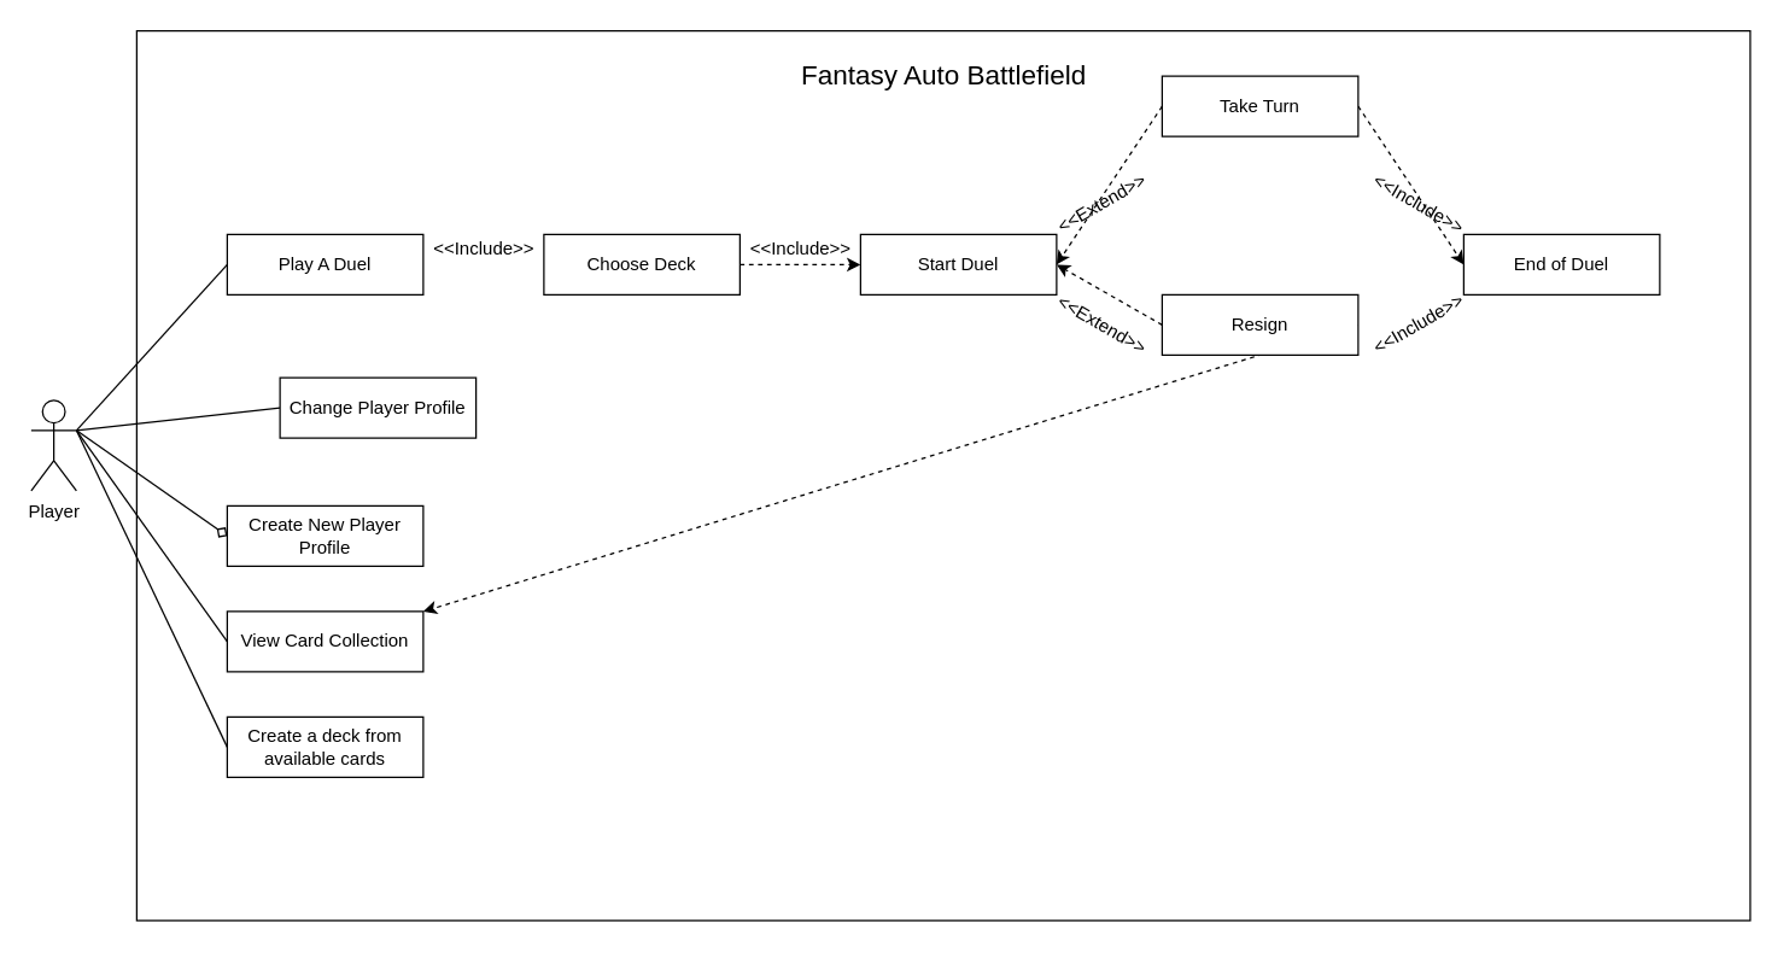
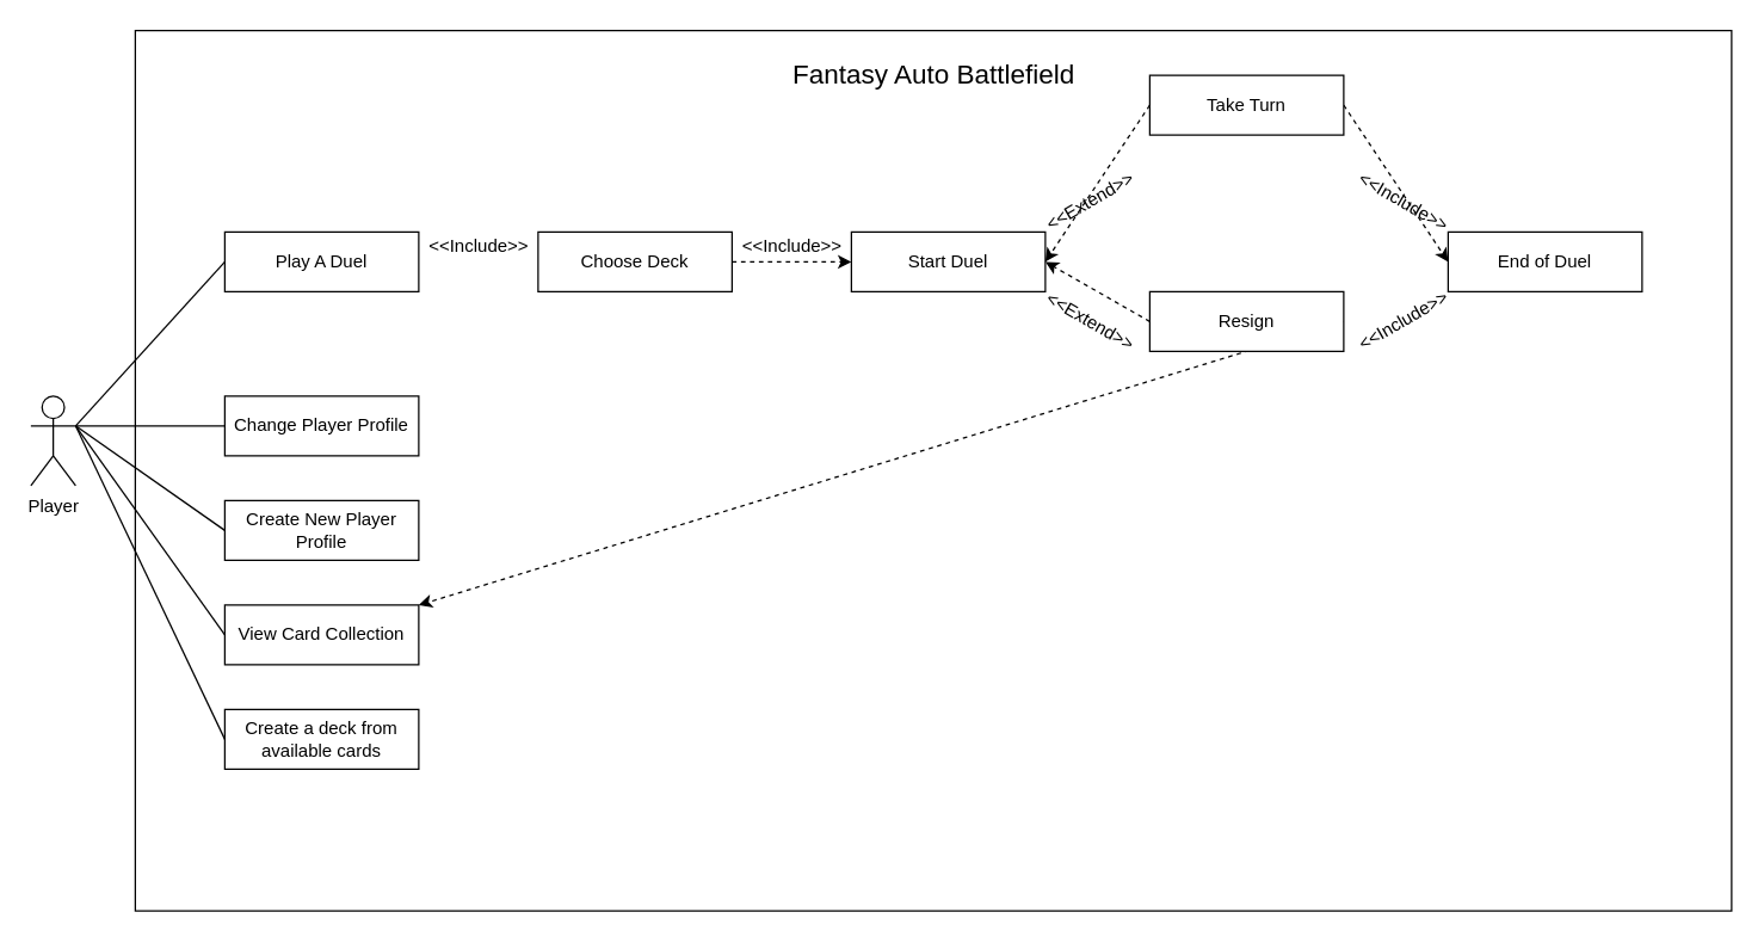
- <mxCell id="30" value="Change Player Profile" style="rounded=0;whiteSpace=wrap;html=1;" vertex="1" parent="1"><mxGeometry x="185" y="250" width="130" height="40" as="geometry" /></mxCell>
+ <mxCell id="30" value="Change Player Profile" style="rounded=0;whiteSpace=wrap;html=1;" vertex="1" parent="1"><mxGeometry x="150" y="265" width="130" height="40" as="geometry" /></mxCell>
- <mxCell id="6" style="edgeStyle=none;rounded=0;orthogonalLoop=1;jettySize=auto;html=1;exitX=1;exitY=0.333;exitDx=0;exitDy=0;exitPerimeter=0;entryX=0;entryY=0.5;entryDx=0;entryDy=0;endArrow=diamond;endFill=0;" edge="1" parent="1" source="8" target="28"><mxGeometry relative="1" as="geometry" /></mxCell>
+ <mxCell id="6" style="edgeStyle=none;rounded=0;orthogonalLoop=1;jettySize=auto;html=1;exitX=1;exitY=0.333;exitDx=0;exitDy=0;exitPerimeter=0;entryX=0;entryY=0.5;entryDx=0;entryDy=0;endArrow=none;endFill=0;" edge="1" parent="1" source="8" target="28"><mxGeometry relative="1" as="geometry" /></mxCell>
